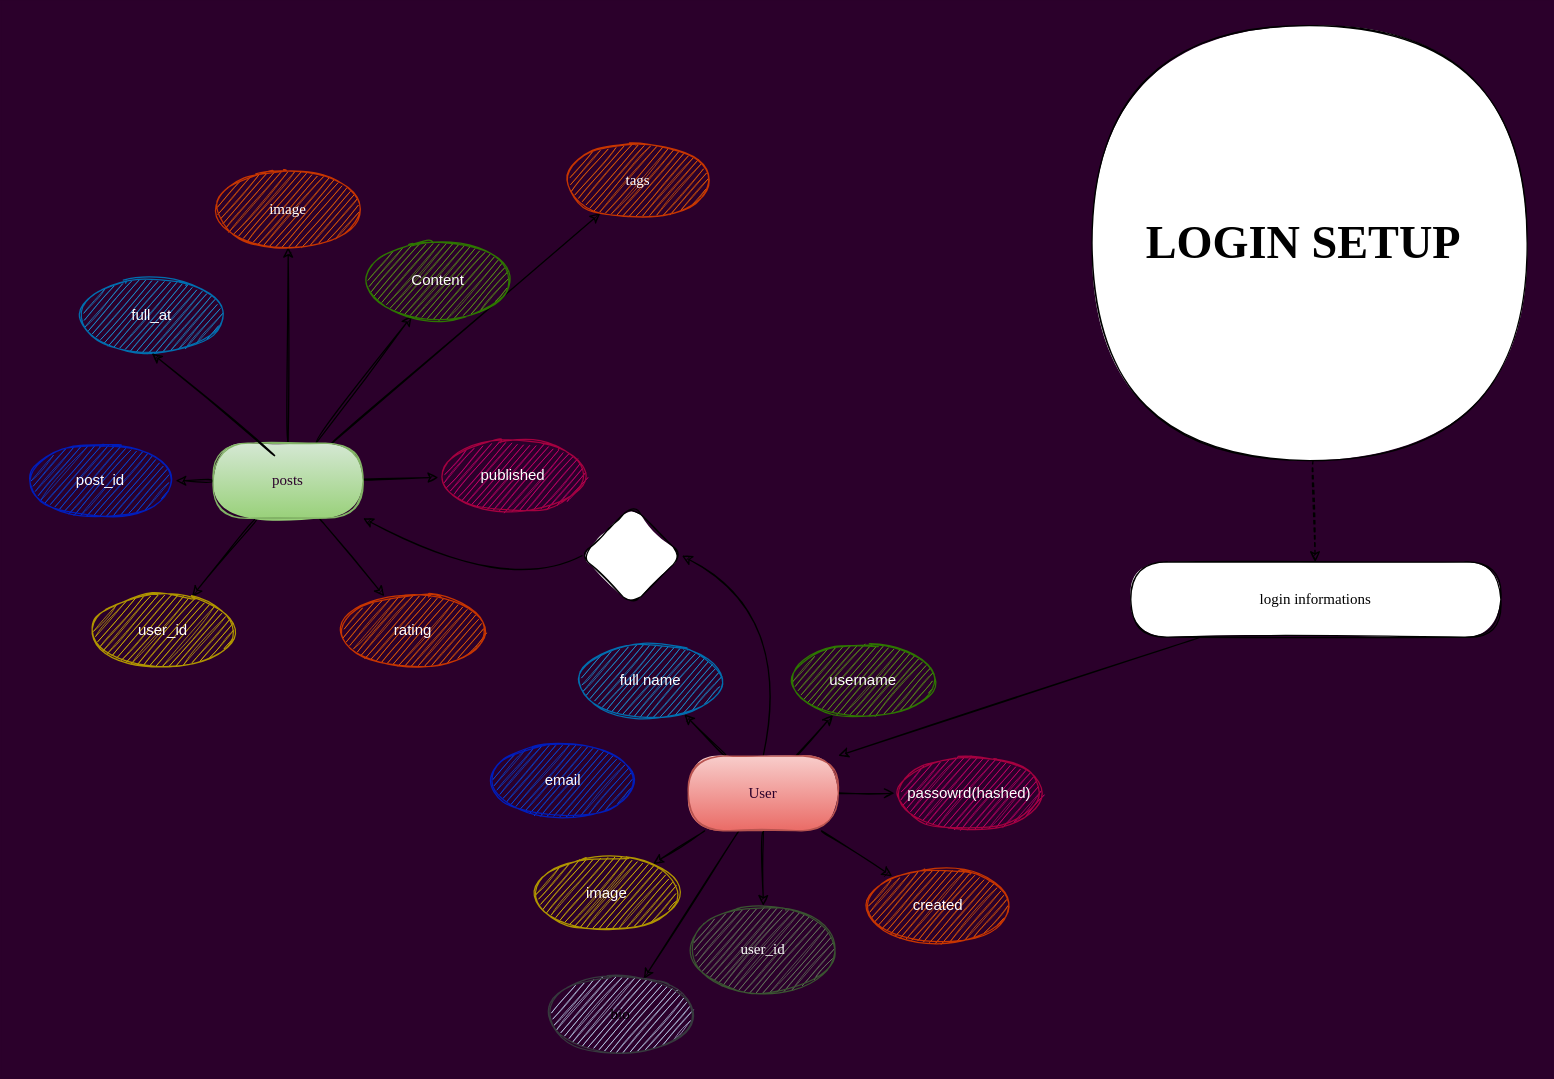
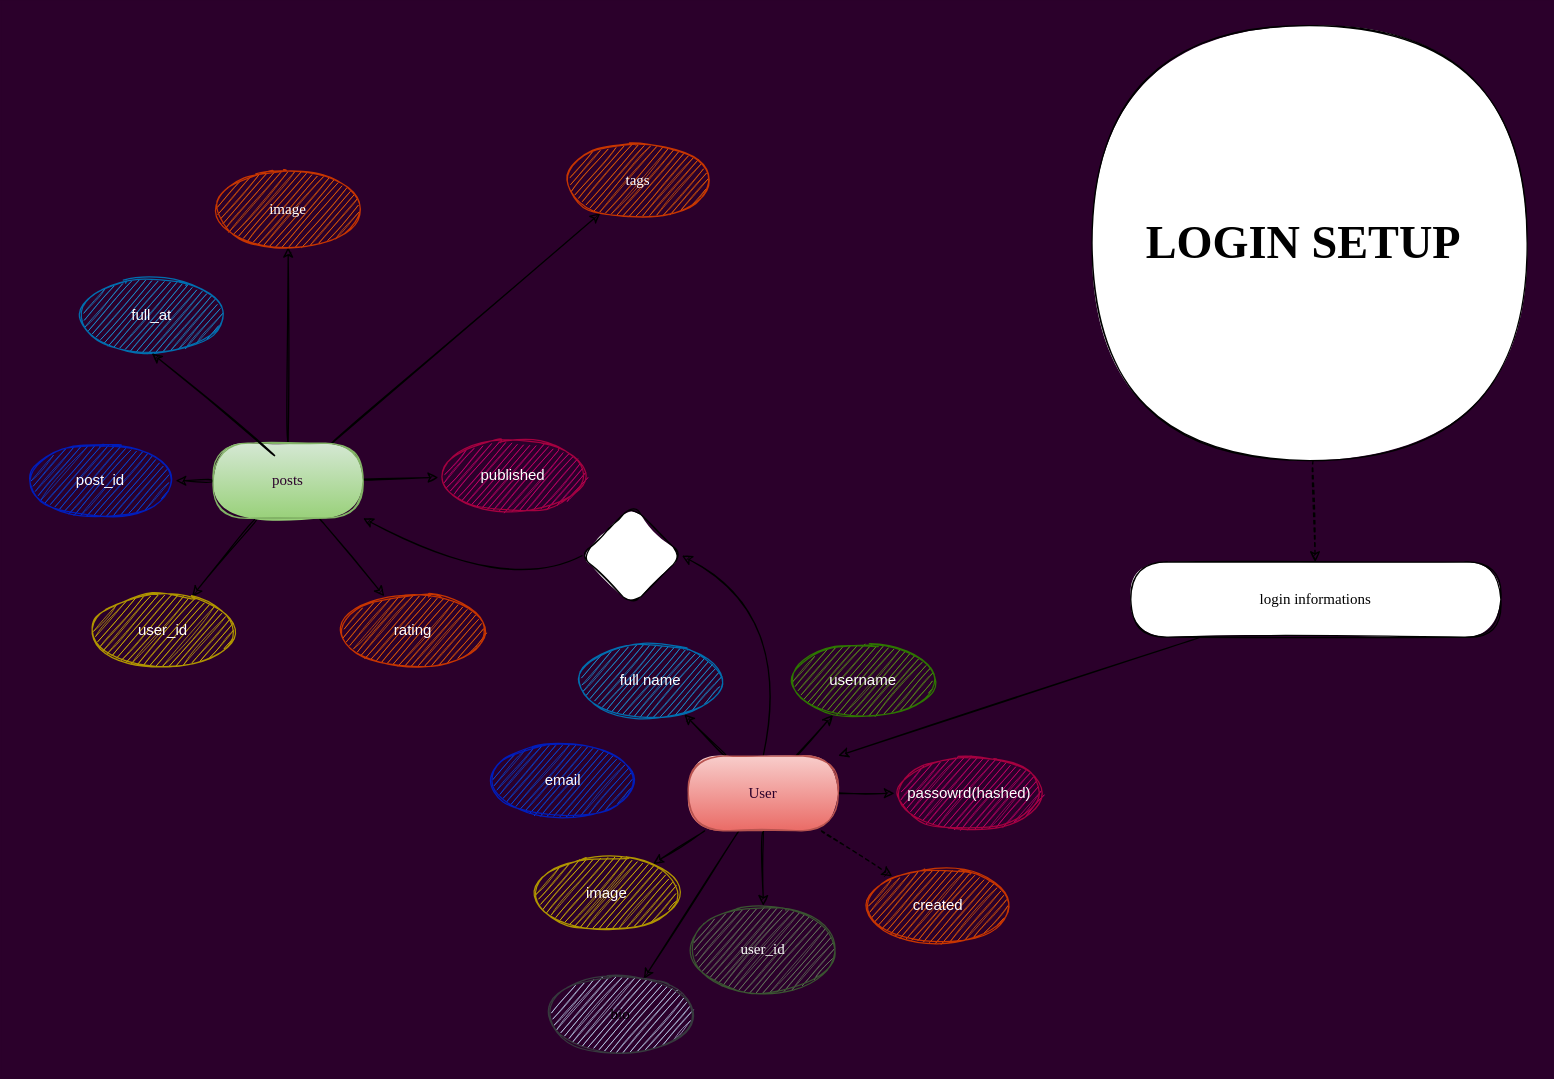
- <mxCell id="10" value="Content" style="ellipse;whiteSpace=wrap;html=1;rounded=1;fillColor=#60a917;fontColor=#ffffff;strokeColor=#2D7600;sketch=1;" parent="1" vertex="1"><mxGeometry x="290" y="194" width="120" height="60" as="geometry" /></mxCell>
- <mxCell id="2" value="" style="edgeStyle=none;html=1;sketch=1;curved=1;" parent="1" source="9" target="10" edge="1"><mxGeometry relative="1" as="geometry" /></mxCell>
- <mxCell id="18" value="" style="edgeStyle=none;html=1;sketch=1;curved=1;endArrow=open;" parent="1" source="25" target="27" edge="1"><mxGeometry relative="1" as="geometry" /></mxCell>
+ <mxCell id="18" value="" style="edgeStyle=none;html=1;sketch=1;curved=1;" parent="1" source="25" target="27" edge="1"><mxGeometry relative="1" as="geometry" /></mxCell>
- <mxCell id="19" value="" style="edgeStyle=none;html=1;sketch=1;curved=1;" parent="1" source="25" target="29" edge="1"><mxGeometry relative="1" as="geometry" /></mxCell>
+ <mxCell id="19" value="" style="edgeStyle=none;html=1;sketch=1;curved=1;dashed=1;" parent="1" source="25" target="29" edge="1"><mxGeometry relative="1" as="geometry" /></mxCell>
